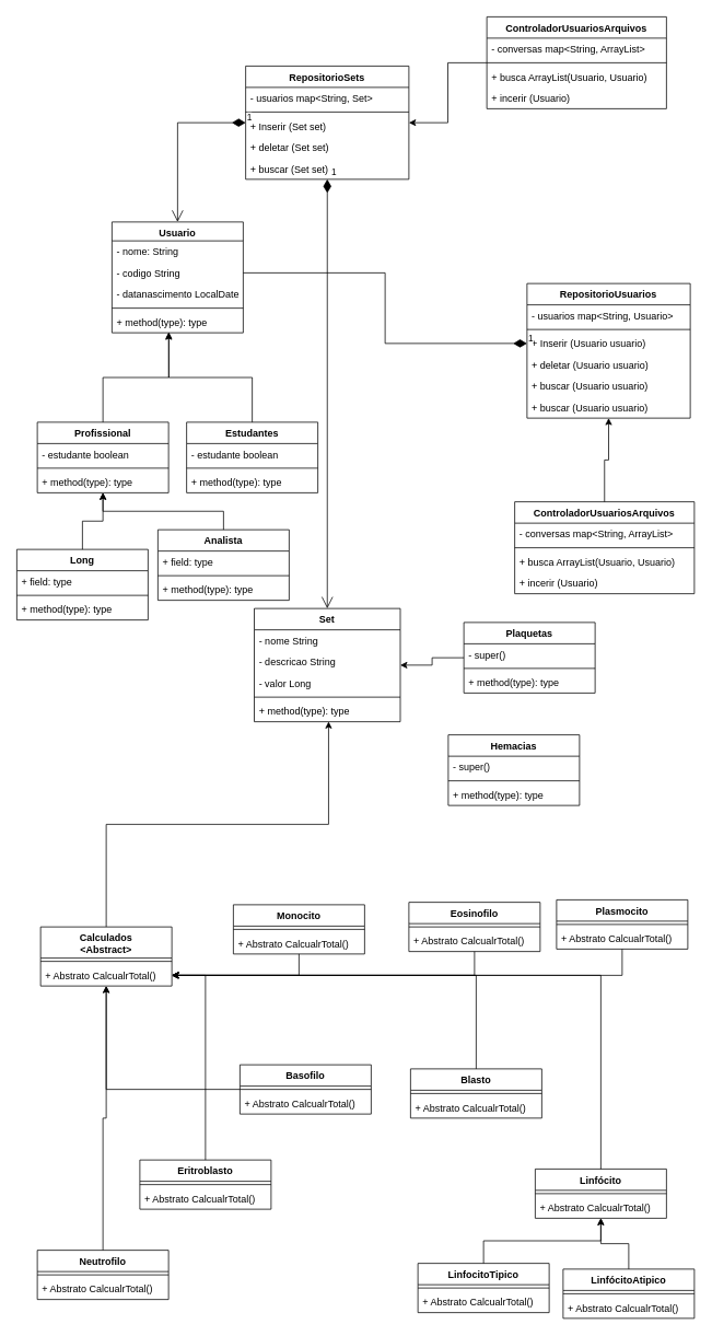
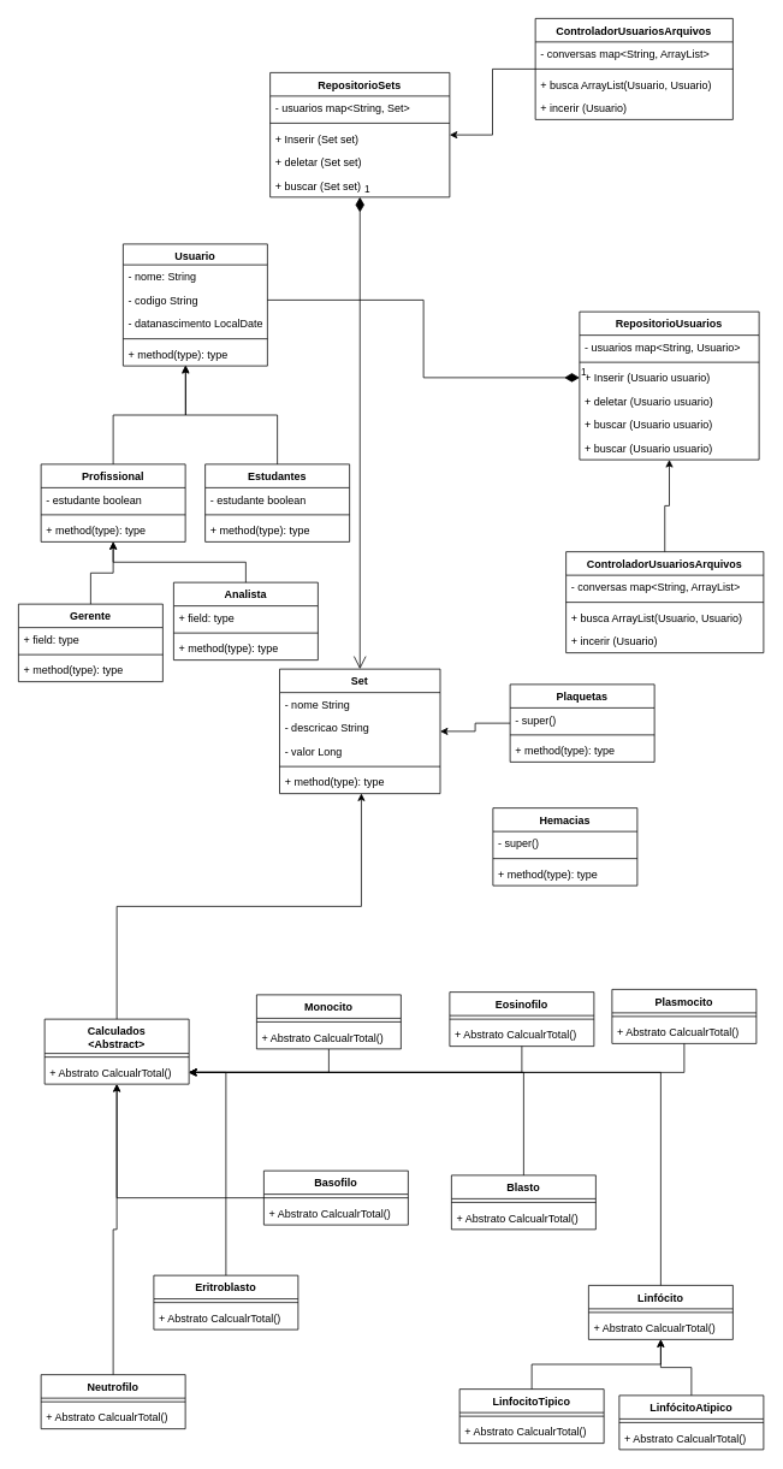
- <mxCell id="89" value="1" style="endArrow=open;html=1;endSize=12;startArrow=diamondThin;startSize=14;startFill=1;edgeStyle=orthogonalEdgeStyle;align=left;verticalAlign=bottom;rounded=0;" edge="1" parent="1" source="83" target="2"><mxGeometry x="-1" y="3" relative="1" as="geometry"><mxPoint x="390" y="188" as="sourcePoint" /><mxPoint x="763" y="354" as="targetPoint" /></mxGeometry></mxCell>
- <mxCell id="98" value="Long" style="swimlane;fontStyle=1;align=center;verticalAlign=top;childLayout=stackLayout;horizontal=1;startSize=26;horizontalStack=0;resizeParent=1;resizeParentMax=0;resizeLast=0;collapsible=1;marginBottom=0;shadow=0;fillColor=none;" vertex="1" parent="1"><mxGeometry x="20" y="669" width="160" height="86" as="geometry" /></mxCell>
+ <mxCell id="98" value="Gerente" style="swimlane;fontStyle=1;align=center;verticalAlign=top;childLayout=stackLayout;horizontal=1;startSize=26;horizontalStack=0;resizeParent=1;resizeParentMax=0;resizeLast=0;collapsible=1;marginBottom=0;shadow=0;fillColor=none;" vertex="1" parent="1"><mxGeometry x="20" y="669" width="160" height="86" as="geometry" /></mxCell>
